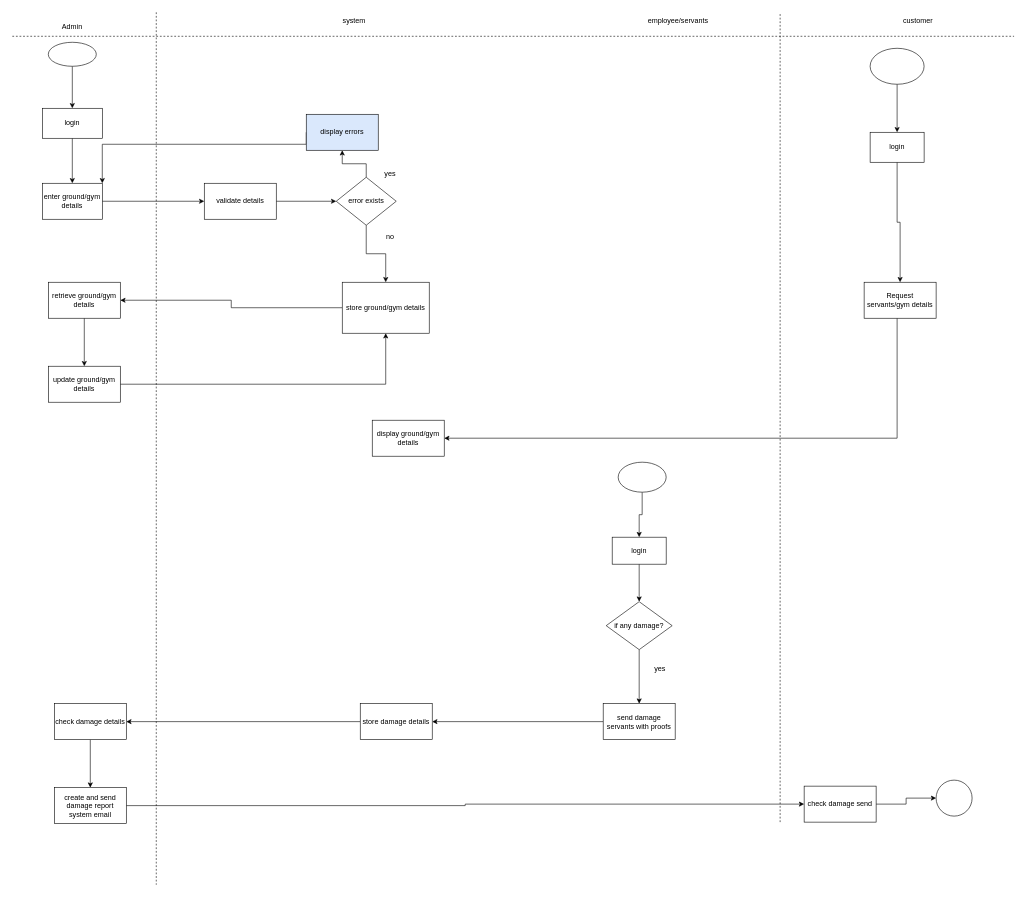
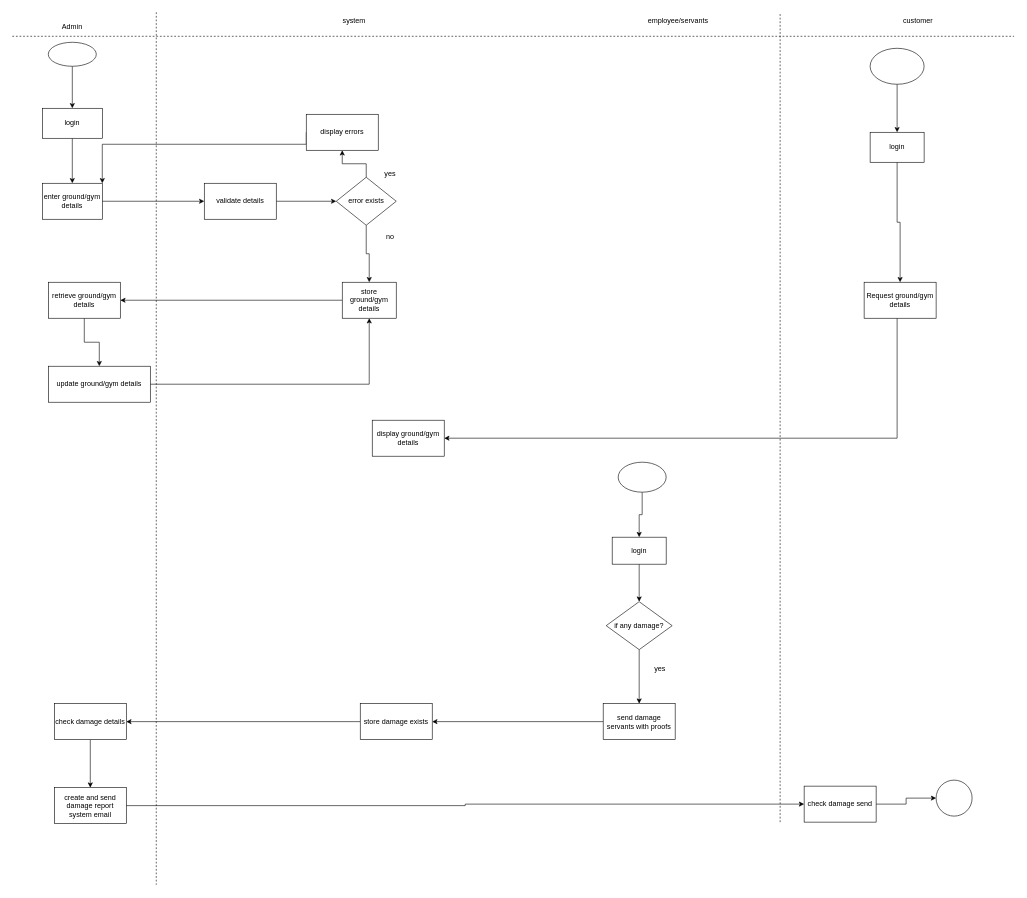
- <mxCell id="18" value="display errors" style="whiteSpace=wrap;html=1;fillColor=#dae8fc;" parent="1" vertex="1"><mxGeometry x="510" y="190" width="120" height="60" as="geometry" /></mxCell>
+ <mxCell id="18" value="display errors" style="whiteSpace=wrap;html=1;" parent="1" vertex="1"><mxGeometry x="510" y="190" width="120" height="60" as="geometry" /></mxCell>
- <mxCell id="35" value="Request servants/gym details" style="whiteSpace=wrap;html=1;" parent="1" vertex="1"><mxGeometry x="1440" y="470" width="120" height="60" as="geometry" /></mxCell>
+ <mxCell id="35" value="Request ground/gym details" style="whiteSpace=wrap;html=1;" parent="1" vertex="1"><mxGeometry x="1440" y="470" width="120" height="60" as="geometry" /></mxCell>
- <mxCell id="21" value="store ground/gym details" style="whiteSpace=wrap;html=1;" parent="1" vertex="1"><mxGeometry x="570" y="470" width="145" height="85" as="geometry" /></mxCell>
+ <mxCell id="21" value="store ground/gym details" style="whiteSpace=wrap;html=1;" parent="1" vertex="1"><mxGeometry x="570" y="470" width="90" height="60" as="geometry" /></mxCell>
- <mxCell id="29" value="update ground/gym details" style="whiteSpace=wrap;html=1;" parent="1" vertex="1"><mxGeometry x="80" y="610" width="120" height="60" as="geometry" /></mxCell>
+ <mxCell id="29" value="update ground/gym details" style="whiteSpace=wrap;html=1;" parent="1" vertex="1"><mxGeometry x="80" y="610" width="170" height="60" as="geometry" /></mxCell>
- <mxCell id="46" value="store damage details" style="whiteSpace=wrap;html=1;" parent="1" vertex="1"><mxGeometry x="600" y="1172.5" width="120" height="60" as="geometry" /></mxCell>
+ <mxCell id="46" value="store damage exists" style="whiteSpace=wrap;html=1;" parent="1" vertex="1"><mxGeometry x="600" y="1172.5" width="120" height="60" as="geometry" /></mxCell>
